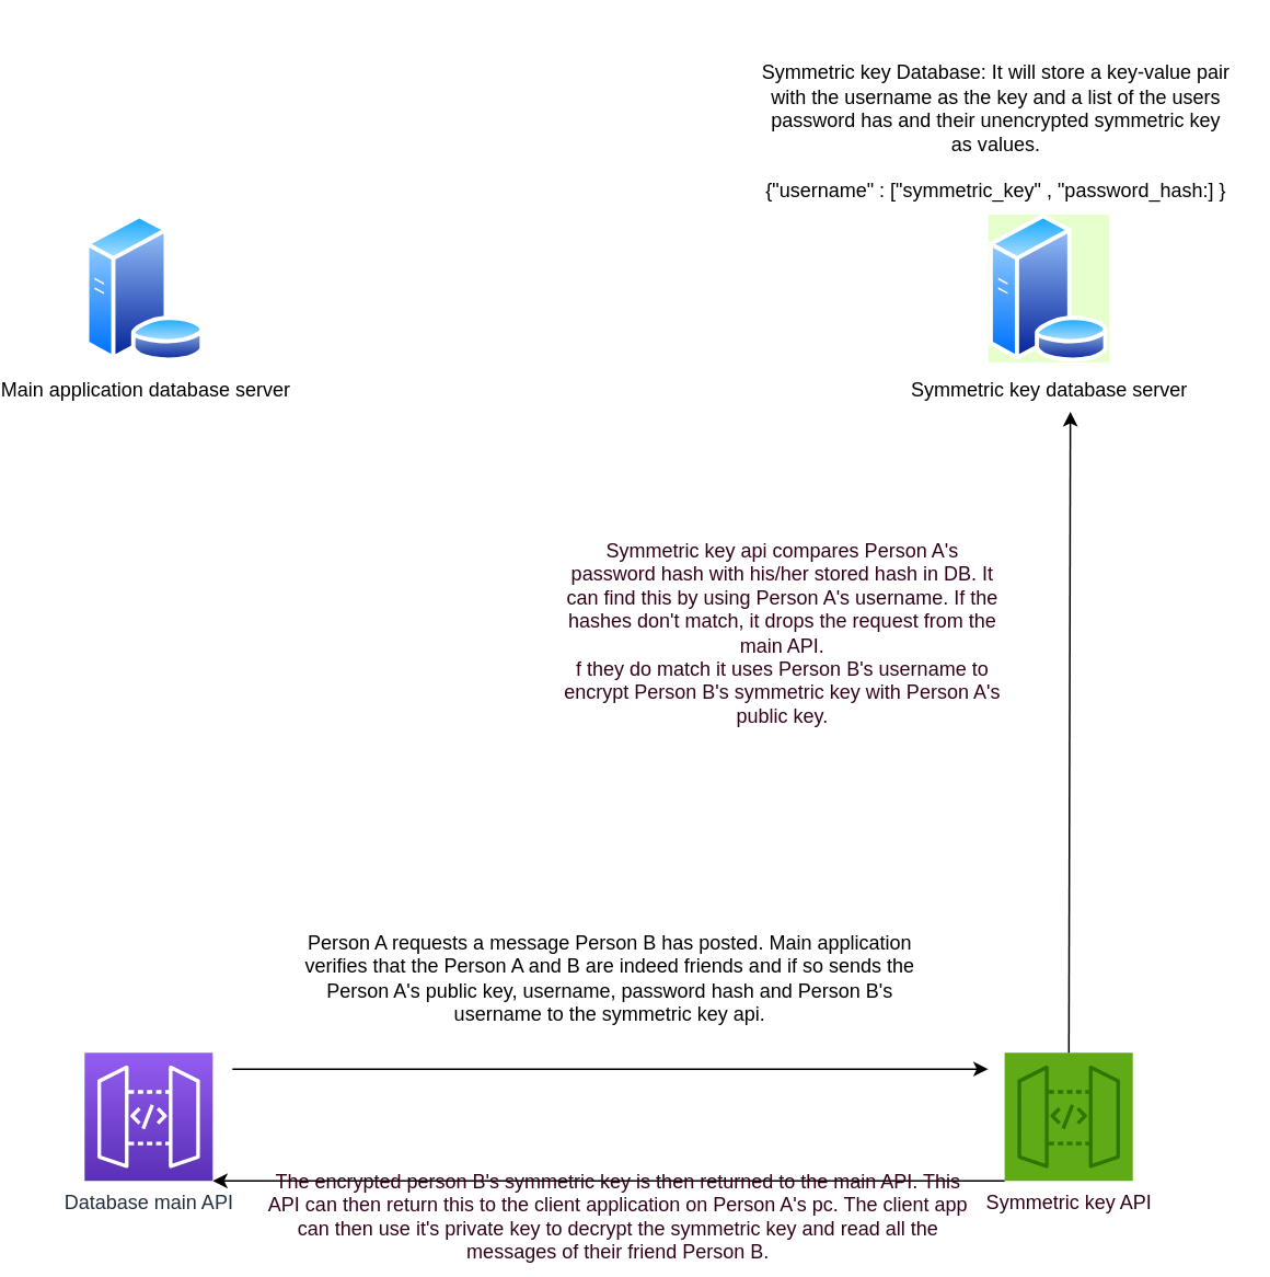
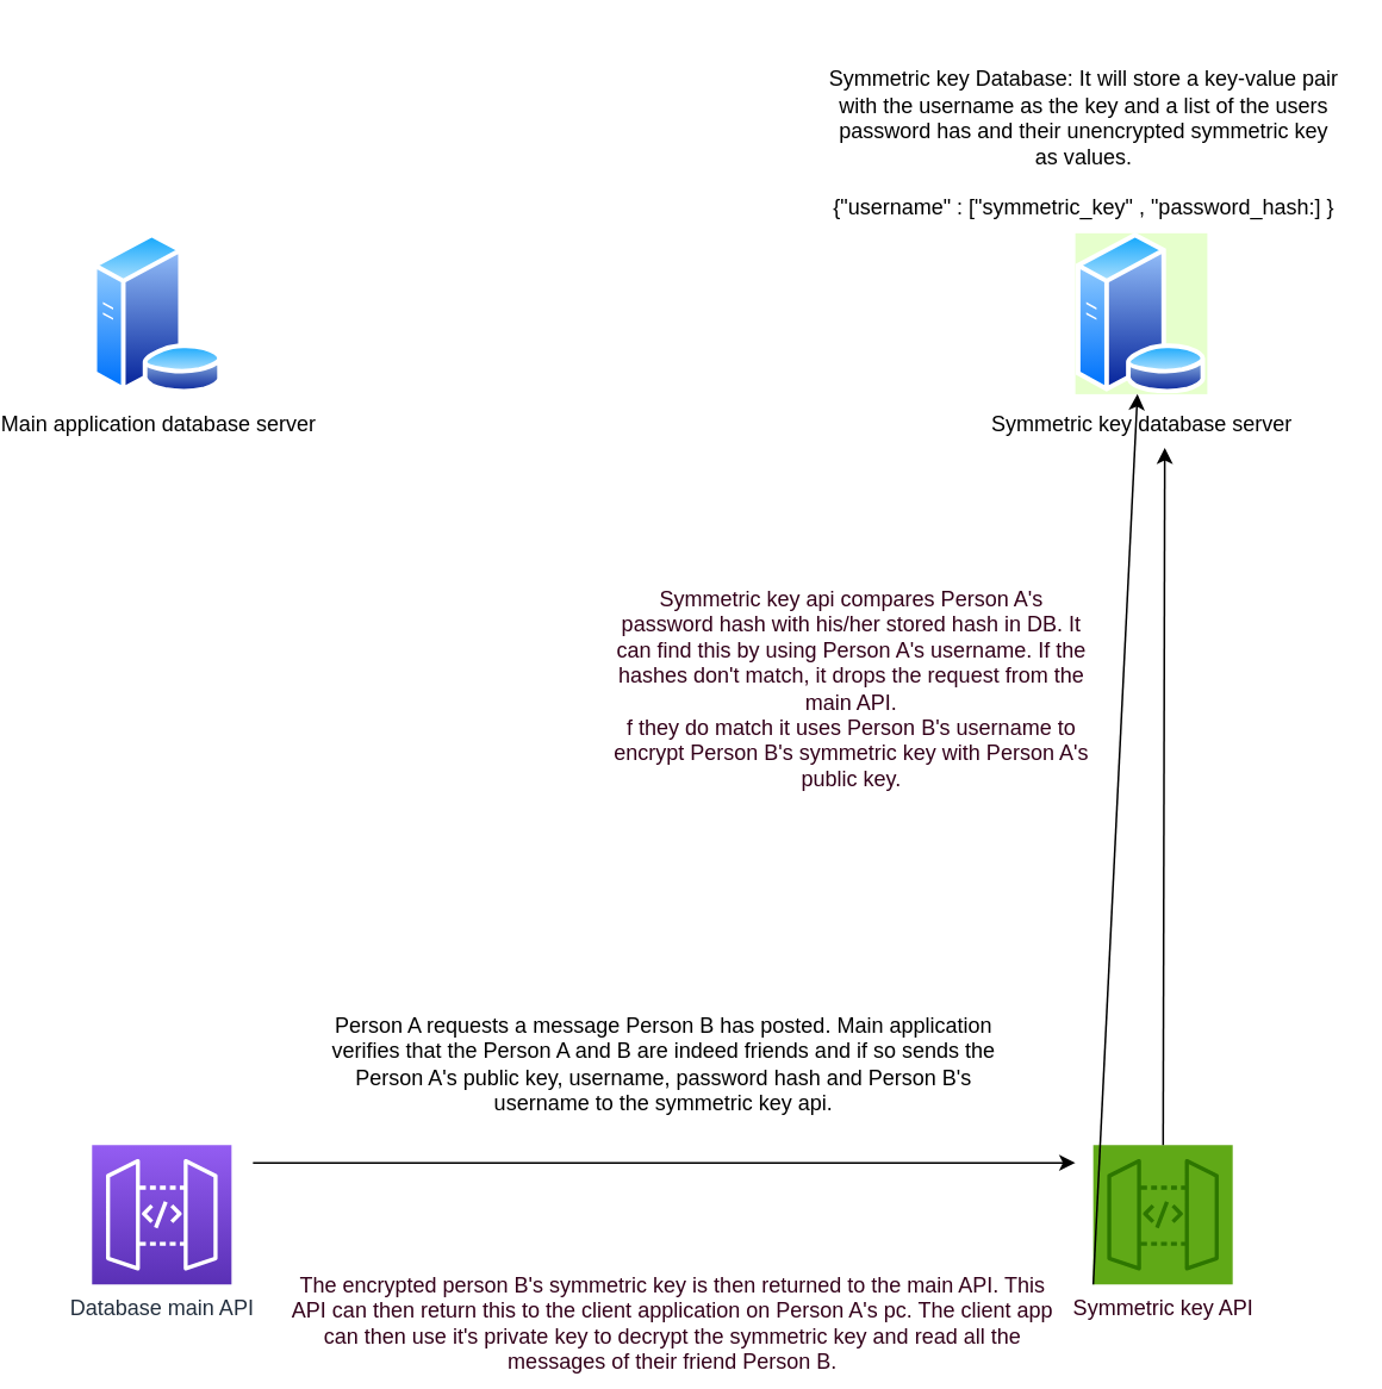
- <mxCell id="11" value="" style="endArrow=classic;html=1;rounded=0;fontColor=#33001A;exitX=0;exitY=1;exitDx=0;exitDy=0;exitPerimeter=0;entryX=1;entryY=1;entryDx=0;entryDy=0;entryPerimeter=0;" edge="1" parent="1" source="5" target="4"><mxGeometry width="50" height="50" relative="1" as="geometry"><mxPoint x="330" y="460" as="sourcePoint" /><mxPoint x="100" y="710" as="targetPoint" /></mxGeometry></mxCell>
+ <mxCell id="11" value="" style="endArrow=classic;html=1;rounded=0;fontColor=#33001A;exitX=0;exitY=1;exitDx=0;exitDy=0;exitPerimeter=0;" edge="1" parent="1" source="5" target="3"><mxGeometry width="50" height="50" relative="1" as="geometry"><mxPoint x="330" y="460" as="sourcePoint" /><mxPoint x="100" y="710" as="targetPoint" /></mxGeometry></mxCell>
